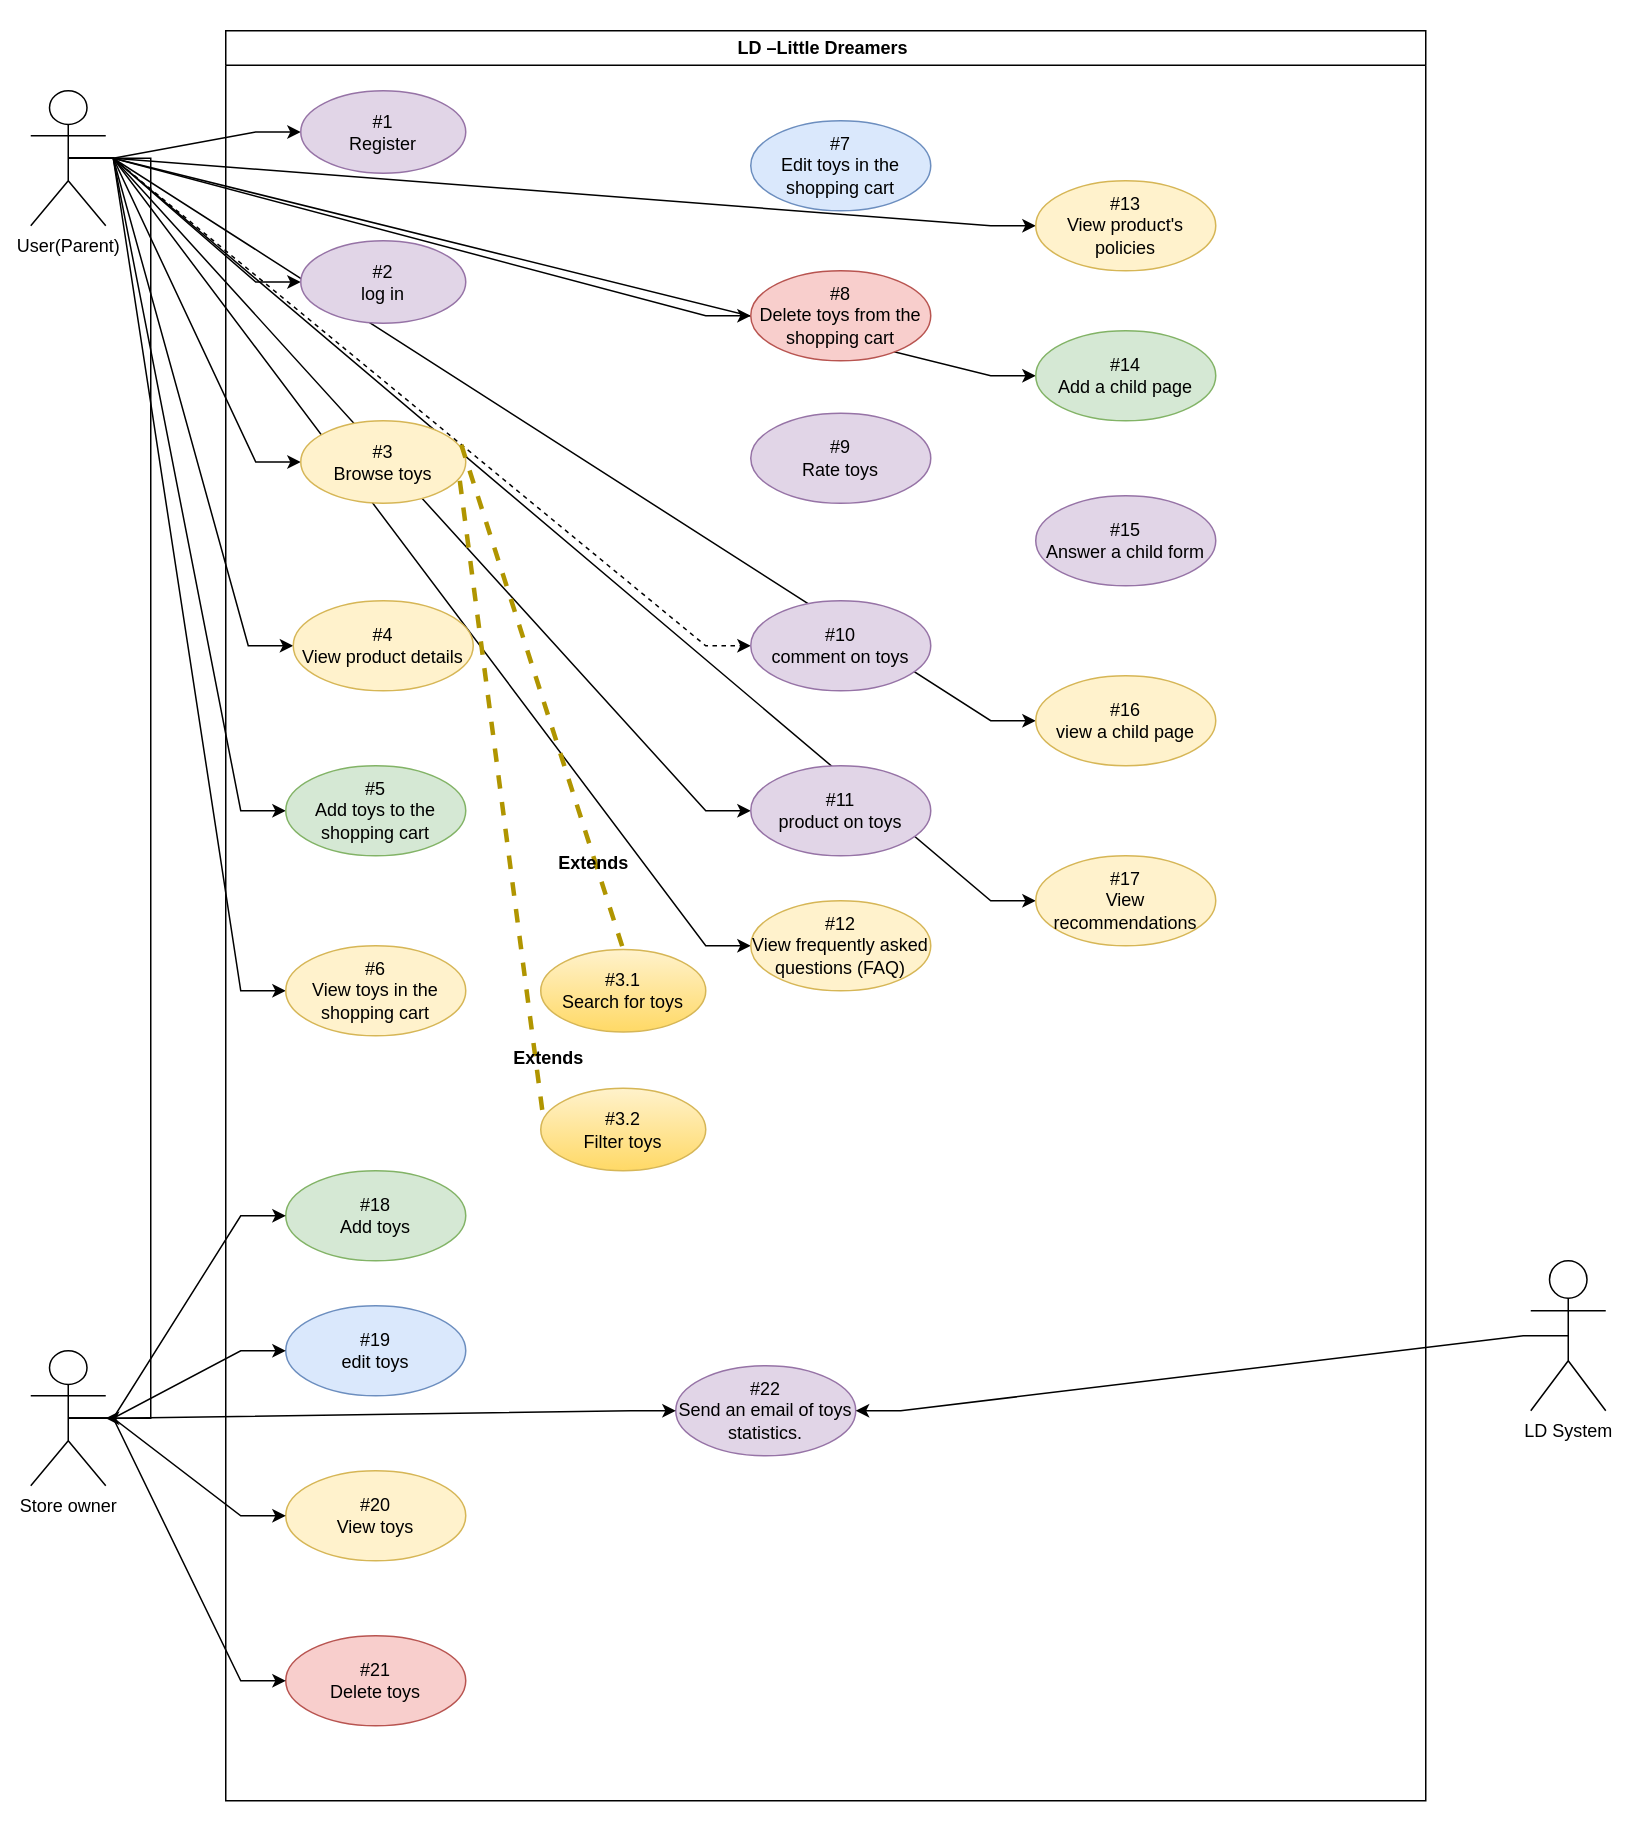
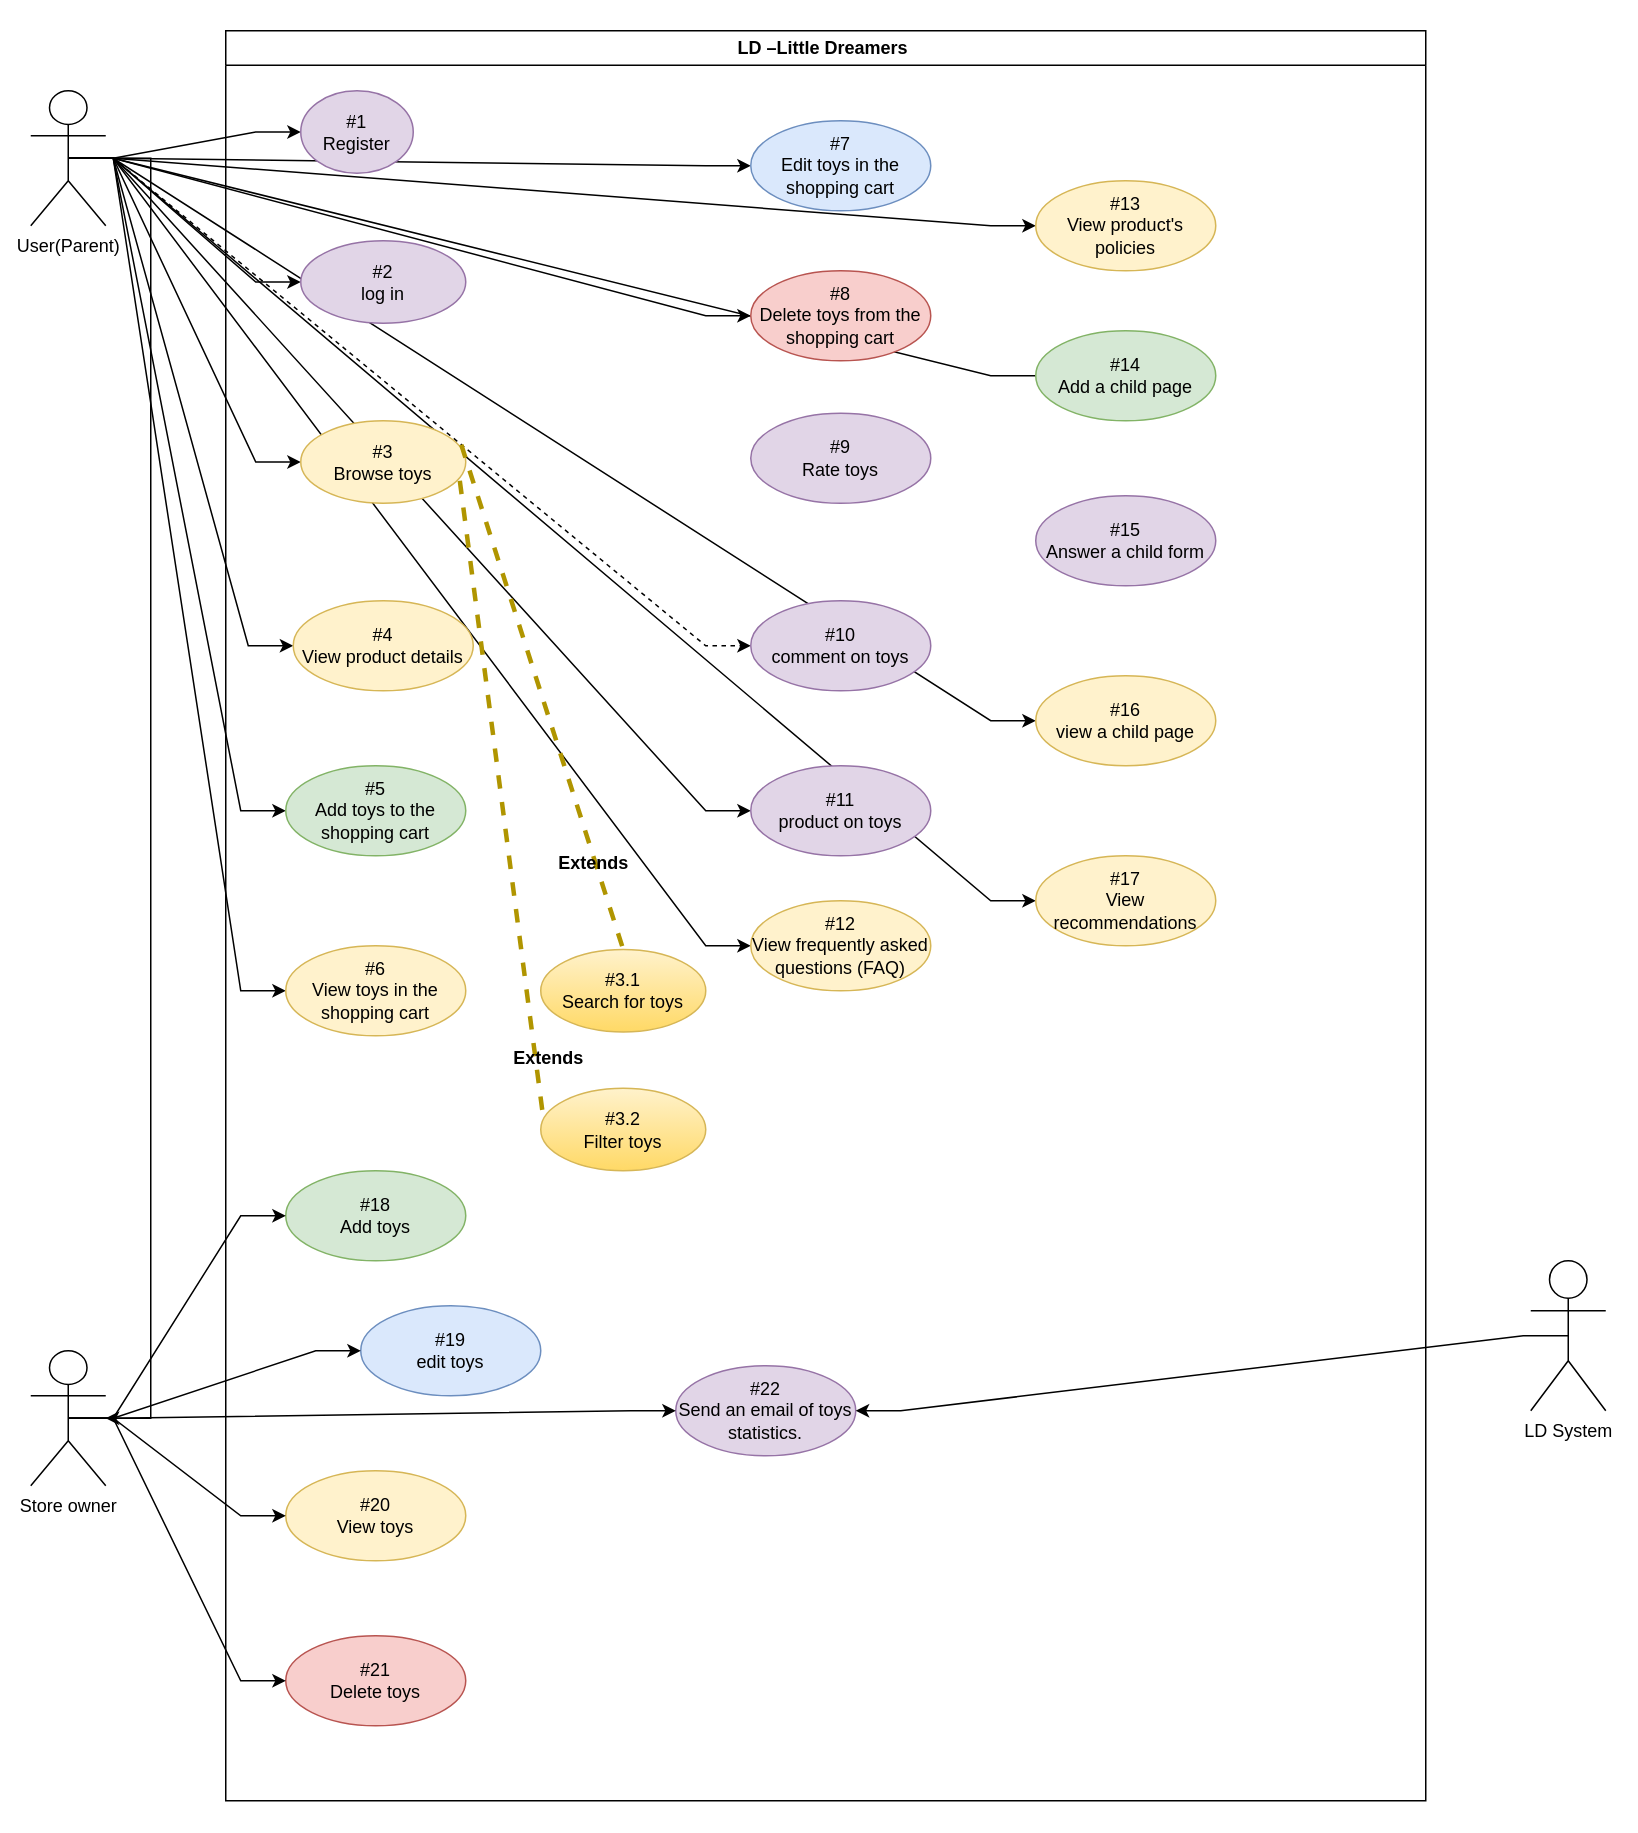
- <mxCell id="20" value="#1&lt;br&gt;Register" style="ellipse;whiteSpace=wrap;html=1;fillColor=#e1d5e7;strokeColor=#9673a6;" vertex="1" parent="19"><mxGeometry x="50" y="40" width="110" height="55" as="geometry" /></mxCell>
+ <mxCell id="20" value="#1&lt;br&gt;Register" style="ellipse;whiteSpace=wrap;html=1;fillColor=#e1d5e7;strokeColor=#9673a6;" vertex="1" parent="19"><mxGeometry x="50" y="40" width="75" height="55" as="geometry" /></mxCell>
+ <mxCell id="8" style="edgeStyle=entityRelationEdgeStyle;rounded=0;orthogonalLoop=1;jettySize=auto;html=1;exitX=0.5;exitY=0.5;exitDx=0;exitDy=0;exitPerimeter=0;entryX=0;entryY=0.5;entryDx=0;entryDy=0;" edge="1" parent="1" source="18" target="31"><mxGeometry relative="1" as="geometry" /></mxCell>
- <mxCell id="14" style="edgeStyle=entityRelationEdgeStyle;rounded=0;orthogonalLoop=1;jettySize=auto;html=1;exitX=0.5;exitY=0.5;exitDx=0;exitDy=0;exitPerimeter=0;entryX=0;entryY=0.5;entryDx=0;entryDy=0;" edge="1" parent="1" source="18" target="35"><mxGeometry relative="1" as="geometry" /></mxCell>
+ <mxCell id="14" style="edgeStyle=entityRelationEdgeStyle;rounded=0;orthogonalLoop=1;jettySize=auto;html=1;exitX=0.5;exitY=0.5;exitDx=0;exitDy=0;exitPerimeter=0;entryX=0;entryY=0.5;entryDx=0;entryDy=0;endArrow=none;" edge="1" parent="1" source="18" target="35"><mxGeometry relative="1" as="geometry" /></mxCell>
- <mxCell id="41" value="#19&lt;br&gt;edit toys" style="ellipse;whiteSpace=wrap;html=1;fillColor=#dae8fc;strokeColor=#6c8ebf;" vertex="1" parent="19"><mxGeometry x="40" y="850" width="120" height="60" as="geometry" /></mxCell>
+ <mxCell id="41" value="#19&lt;br&gt;edit toys" style="ellipse;whiteSpace=wrap;html=1;fillColor=#dae8fc;strokeColor=#6c8ebf;" vertex="1" parent="19"><mxGeometry x="90" y="850" width="120" height="60" as="geometry" /></mxCell>
